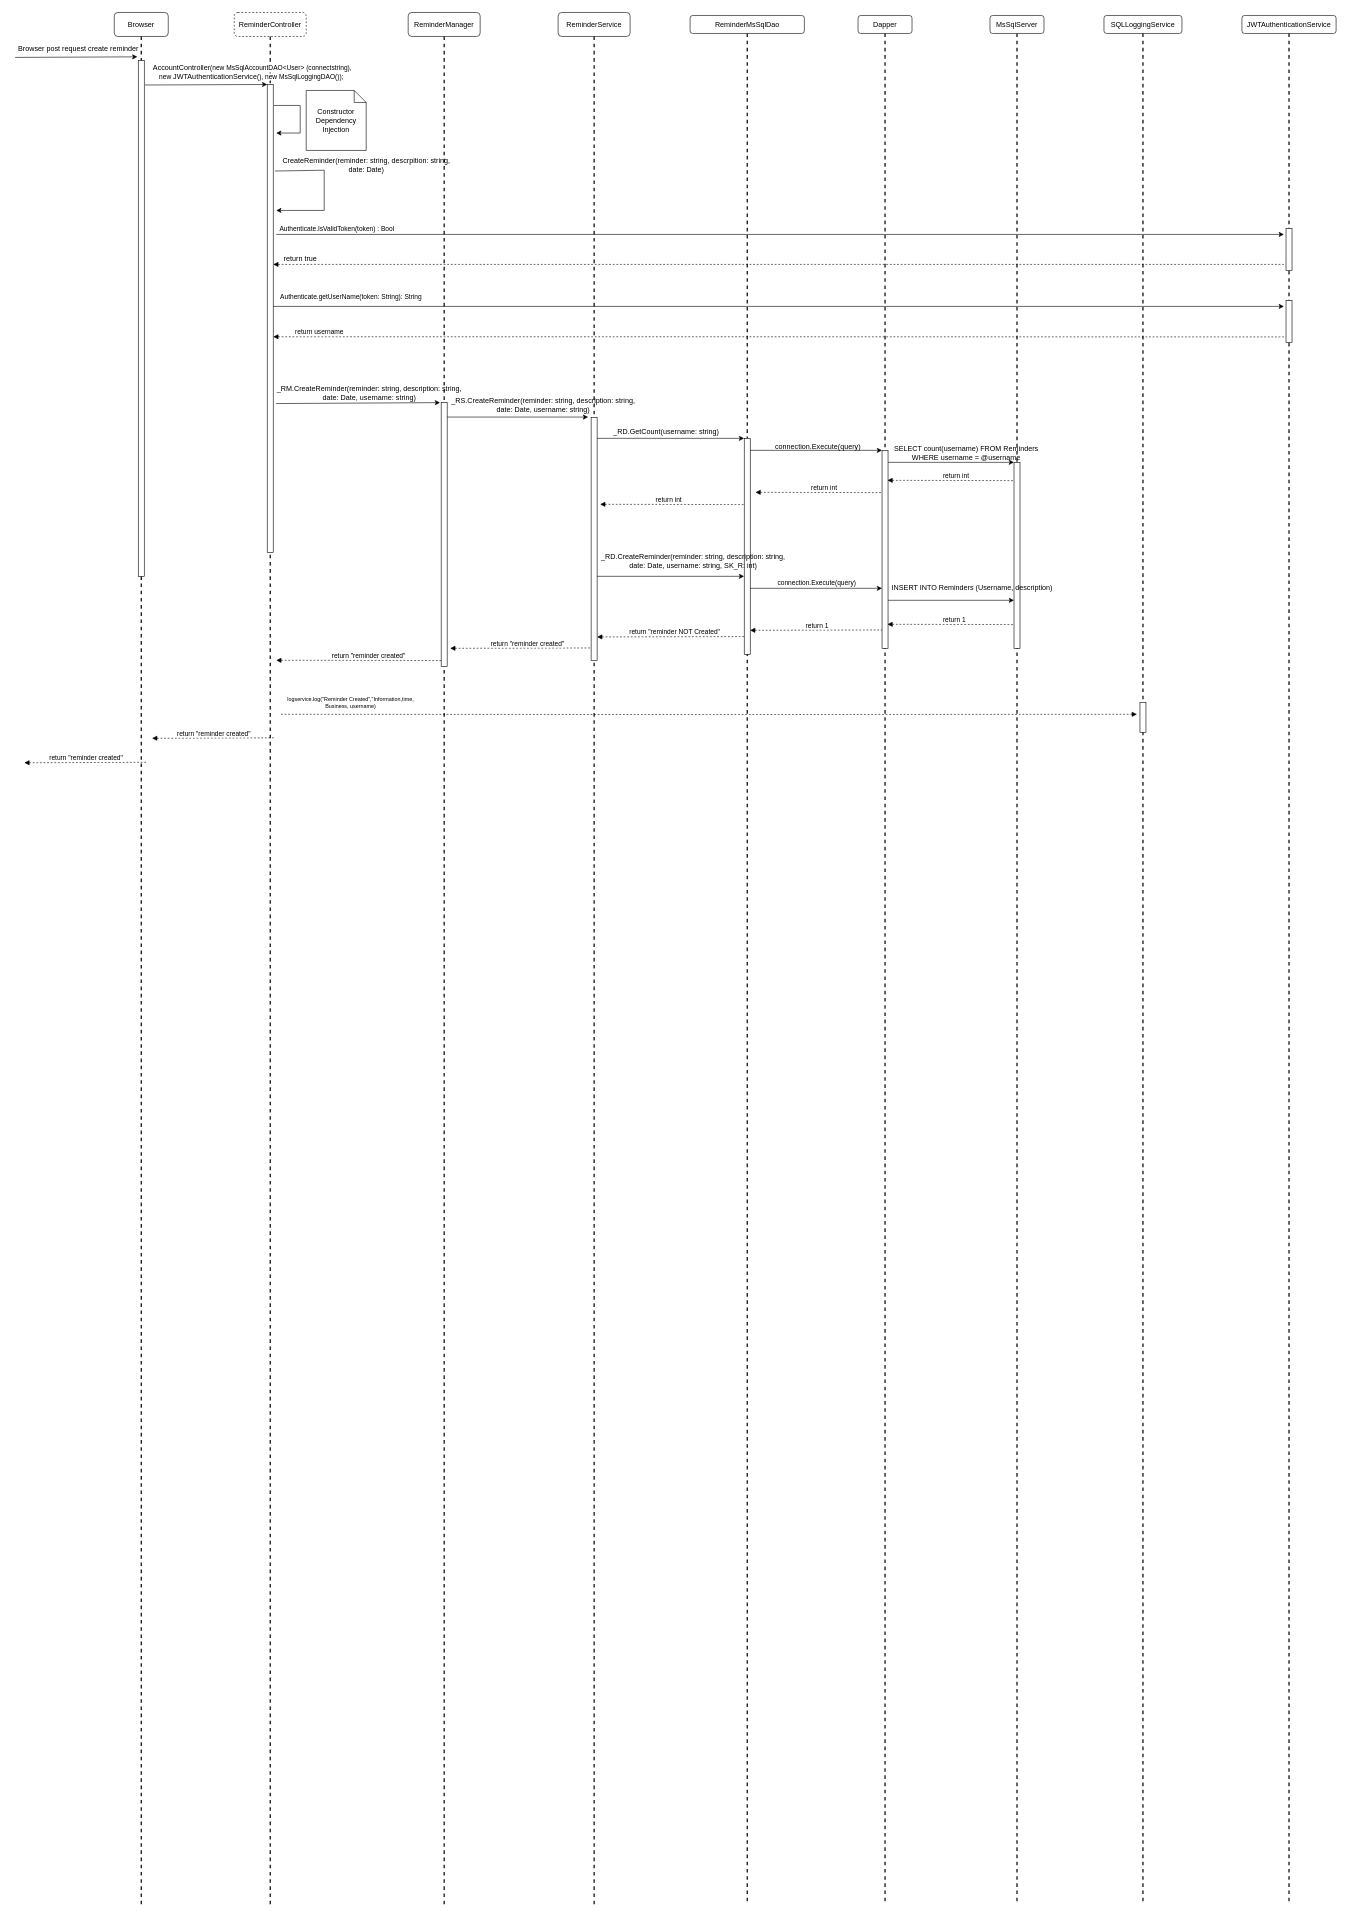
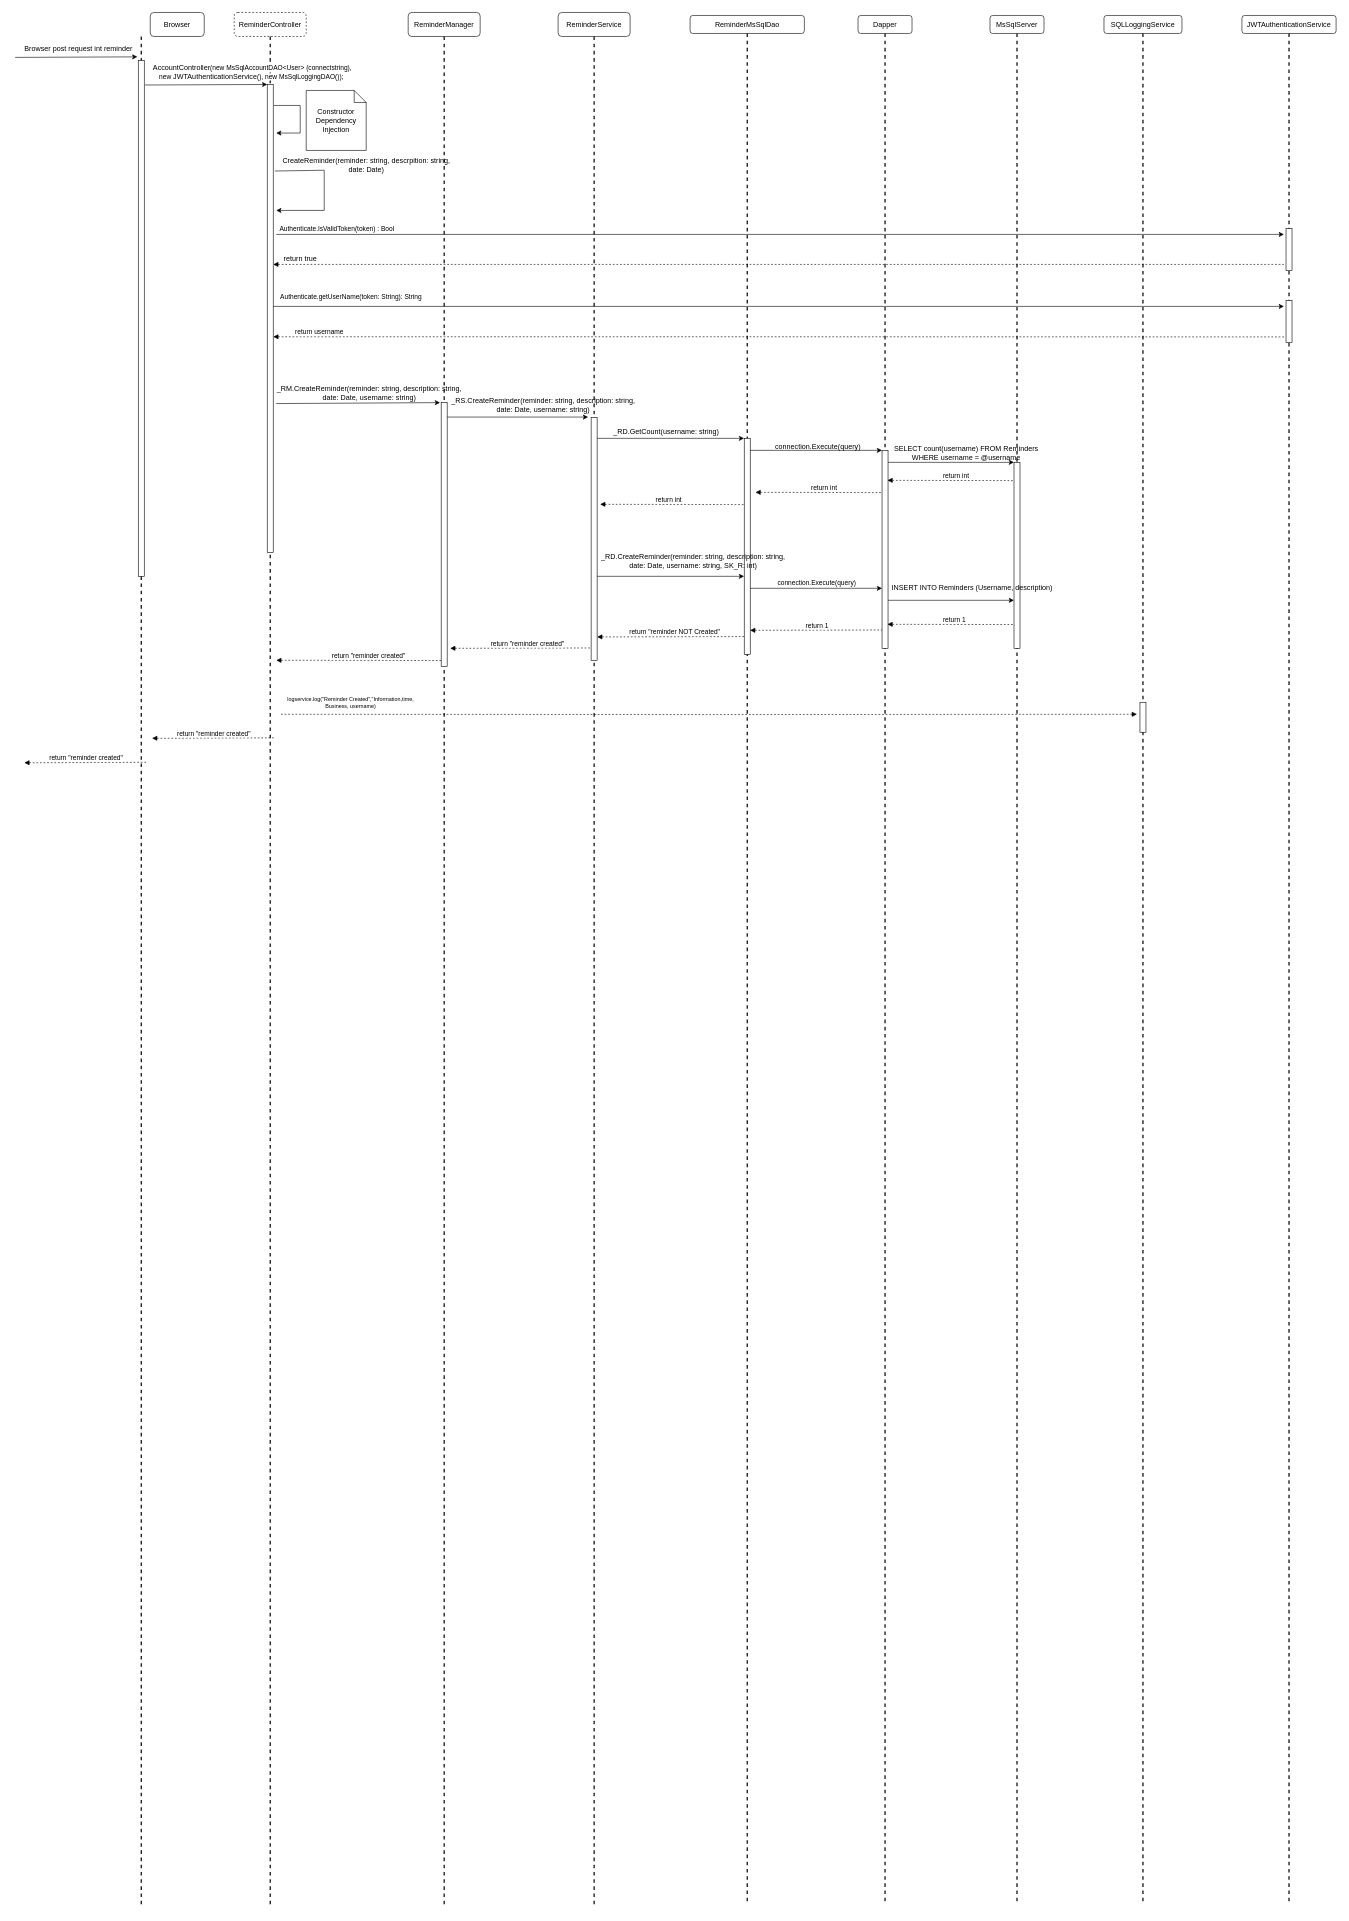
- <mxCell id="3" value="Browser" style="rounded=1;whiteSpace=wrap;html=1;" parent="1" vertex="1"><mxGeometry x="190" y="20" width="90" height="40" as="geometry" /></mxCell>
+ <mxCell id="3" value="Browser" style="rounded=1;whiteSpace=wrap;html=1;" parent="1" vertex="1"><mxGeometry x="250" y="20" width="90" height="40" as="geometry" /></mxCell>
- <mxCell id="5" value="Browser post request create reminder" style="text;html=1;align=center;verticalAlign=middle;resizable=0;points=[];autosize=1;strokeColor=none;fillColor=none;" parent="1" vertex="1"><mxGeometry x="20" y="70" width="220" height="20" as="geometry" /></mxCell>
+ <mxCell id="5" value="Browser post request int reminder" style="text;html=1;align=center;verticalAlign=middle;resizable=0;points=[];autosize=1;strokeColor=none;fillColor=none;" parent="1" vertex="1"><mxGeometry x="20" y="70" width="220" height="20" as="geometry" /></mxCell>
